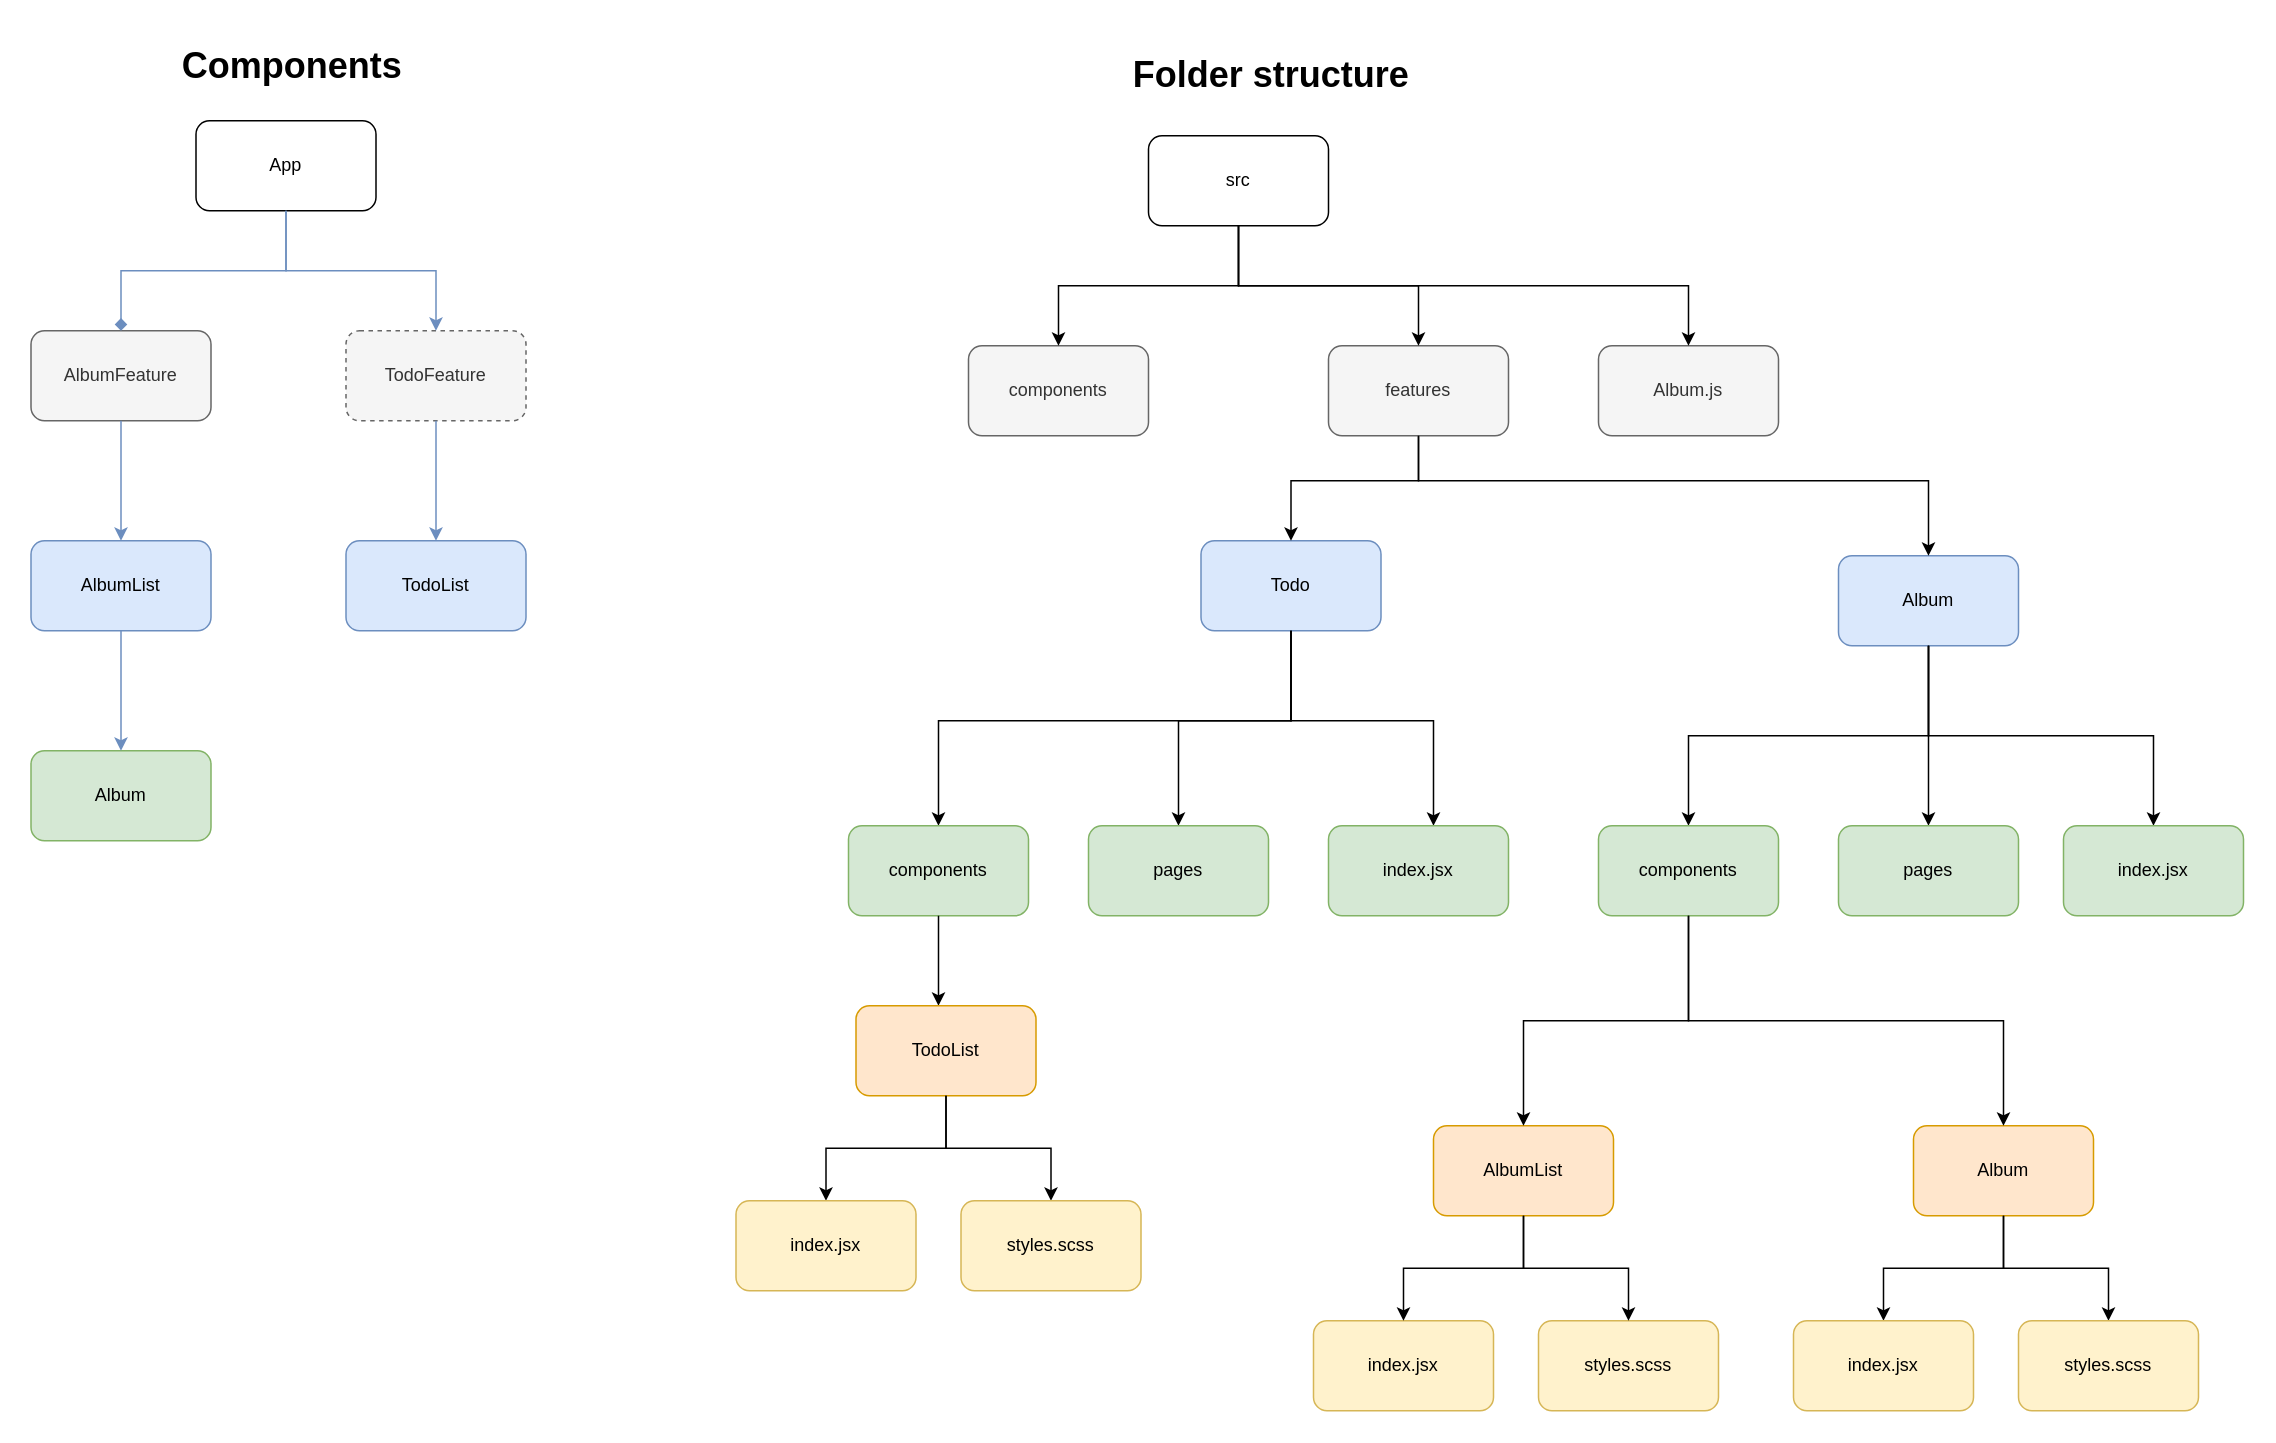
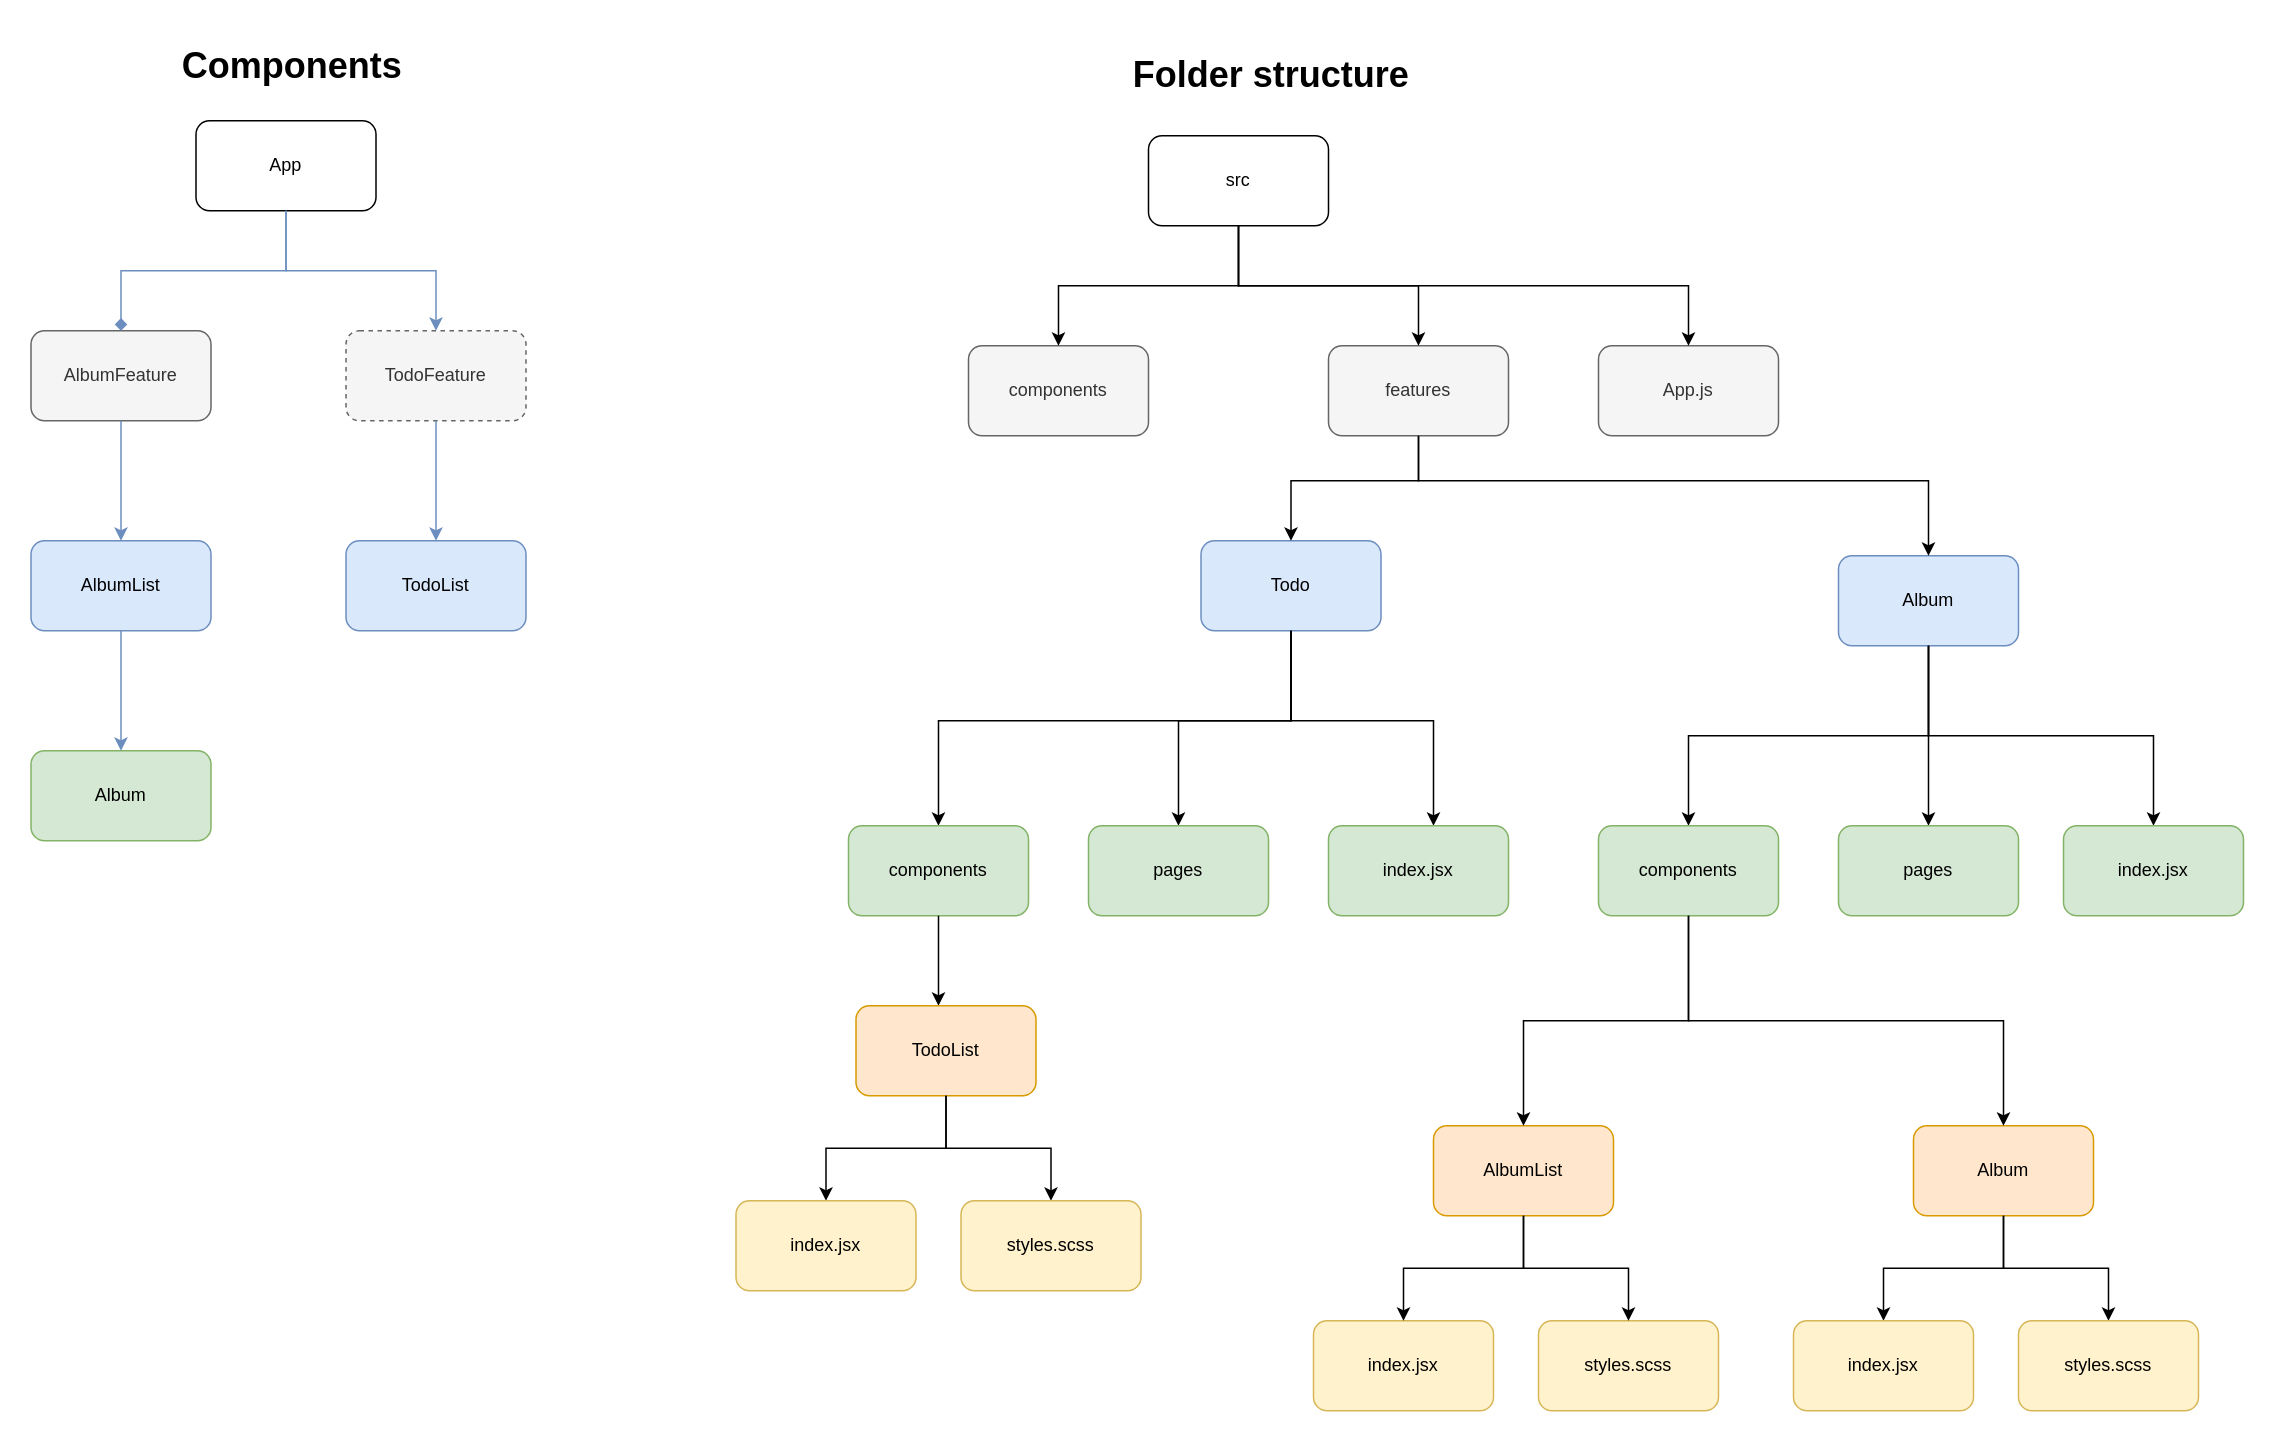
- <mxCell id="57" value="Album.js" style="rounded=1;whiteSpace=wrap;html=1;fillColor=#f5f5f5;fontColor=#333333;strokeColor=#666666;" vertex="1" parent="22"><mxGeometry x="575" y="140" width="120" height="60" as="geometry" /></mxCell>
+ <mxCell id="57" value="App.js" style="rounded=1;whiteSpace=wrap;html=1;fillColor=#f5f5f5;fontColor=#333333;strokeColor=#666666;" vertex="1" parent="22"><mxGeometry x="575" y="140" width="120" height="60" as="geometry" /></mxCell>
